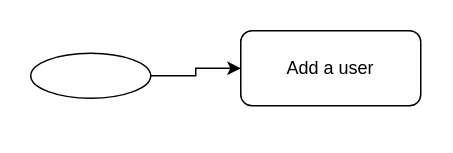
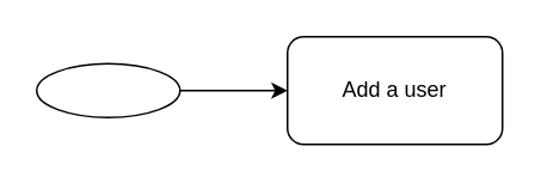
- <mxCell id="4" value="Add a user" style="rounded=1;whiteSpace=wrap;html=1;" vertex="1" parent="1"><mxGeometry x="160" y="20" width="120" height="50" as="geometry" /></mxCell>
+ <mxCell id="4" value="Add a user" style="rounded=1;whiteSpace=wrap;html=1;" vertex="1" parent="1"><mxGeometry x="160" y="20" width="120" height="60" as="geometry" /></mxCell>
